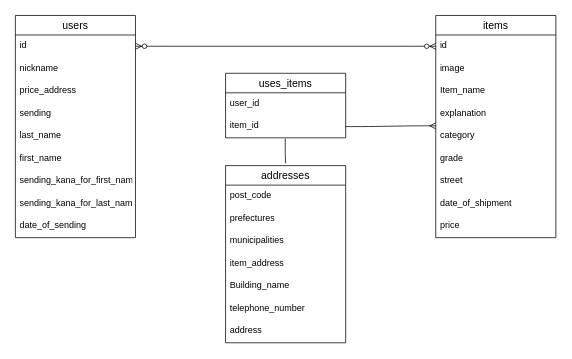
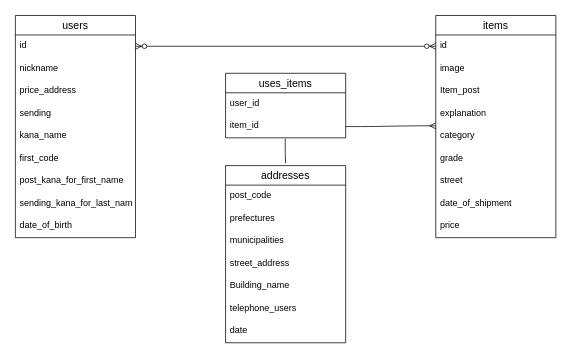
- <mxCell id="15" value="Item_name" style="text;strokeColor=none;fillColor=none;spacingLeft=4;spacingRight=4;overflow=hidden;rotatable=0;points=[[0,0.5],[1,0.5]];portConstraint=eastwest;fontSize=12;" parent="12" vertex="1"><mxGeometry y="86" width="160" height="30" as="geometry" /></mxCell>
+ <mxCell id="15" value="Item_post" style="text;strokeColor=none;fillColor=none;spacingLeft=4;spacingRight=4;overflow=hidden;rotatable=0;points=[[0,0.5],[1,0.5]];portConstraint=eastwest;fontSize=12;" parent="12" vertex="1"><mxGeometry y="86" width="160" height="30" as="geometry" /></mxCell>
- <mxCell id="7" value="last_name" style="text;strokeColor=none;fillColor=none;spacingLeft=4;spacingRight=4;overflow=hidden;rotatable=0;points=[[0,0.5],[1,0.5]];portConstraint=eastwest;fontSize=12;" parent="2" vertex="1"><mxGeometry y="146" width="160" height="30" as="geometry" /></mxCell>
+ <mxCell id="7" value="kana_name" style="text;strokeColor=none;fillColor=none;spacingLeft=4;spacingRight=4;overflow=hidden;rotatable=0;points=[[0,0.5],[1,0.5]];portConstraint=eastwest;fontSize=12;" parent="2" vertex="1"><mxGeometry y="146" width="160" height="30" as="geometry" /></mxCell>
- <mxCell id="8" value="first_name" style="text;strokeColor=none;fillColor=none;spacingLeft=4;spacingRight=4;overflow=hidden;rotatable=0;points=[[0,0.5],[1,0.5]];portConstraint=eastwest;fontSize=12;" vertex="1" parent="2"><mxGeometry y="176" width="160" height="30" as="geometry" /></mxCell>
+ <mxCell id="8" value="first_code" style="text;strokeColor=none;fillColor=none;spacingLeft=4;spacingRight=4;overflow=hidden;rotatable=0;points=[[0,0.5],[1,0.5]];portConstraint=eastwest;fontSize=12;" vertex="1" parent="2"><mxGeometry y="176" width="160" height="30" as="geometry" /></mxCell>
- <mxCell id="9" value="sending_kana_for_first_name" style="text;strokeColor=none;fillColor=none;spacingLeft=4;spacingRight=4;overflow=hidden;rotatable=0;points=[[0,0.5],[1,0.5]];portConstraint=eastwest;fontSize=12;" vertex="1" parent="2"><mxGeometry y="206" width="160" height="30" as="geometry" /></mxCell>
+ <mxCell id="9" value="post_kana_for_first_name" style="text;strokeColor=none;fillColor=none;spacingLeft=4;spacingRight=4;overflow=hidden;rotatable=0;points=[[0,0.5],[1,0.5]];portConstraint=eastwest;fontSize=12;" vertex="1" parent="2"><mxGeometry y="206" width="160" height="30" as="geometry" /></mxCell>
- <mxCell id="11" value="date_of_sending" style="text;strokeColor=none;fillColor=none;spacingLeft=4;spacingRight=4;overflow=hidden;rotatable=0;points=[[0,0.5],[1,0.5]];portConstraint=eastwest;fontSize=12;" parent="2" vertex="1"><mxGeometry y="266" width="160" height="30" as="geometry" /></mxCell>
+ <mxCell id="11" value="date_of_birth" style="text;strokeColor=none;fillColor=none;spacingLeft=4;spacingRight=4;overflow=hidden;rotatable=0;points=[[0,0.5],[1,0.5]];portConstraint=eastwest;fontSize=12;" parent="2" vertex="1"><mxGeometry y="266" width="160" height="30" as="geometry" /></mxCell>
- <mxCell id="30" value="item_address" style="text;strokeColor=none;fillColor=none;spacingLeft=4;spacingRight=4;overflow=hidden;rotatable=0;points=[[0,0.5],[1,0.5]];portConstraint=eastwest;fontSize=12;" parent="26" vertex="1"><mxGeometry y="116" width="160" height="30" as="geometry" /></mxCell>
+ <mxCell id="30" value="street_address" style="text;strokeColor=none;fillColor=none;spacingLeft=4;spacingRight=4;overflow=hidden;rotatable=0;points=[[0,0.5],[1,0.5]];portConstraint=eastwest;fontSize=12;" parent="26" vertex="1"><mxGeometry y="116" width="160" height="30" as="geometry" /></mxCell>
- <mxCell id="32" value="telephone_number" style="text;strokeColor=none;fillColor=none;spacingLeft=4;spacingRight=4;overflow=hidden;rotatable=0;points=[[0,0.5],[1,0.5]];portConstraint=eastwest;fontSize=12;" parent="26" vertex="1"><mxGeometry y="176" width="160" height="30" as="geometry" /></mxCell>
+ <mxCell id="32" value="telephone_users" style="text;strokeColor=none;fillColor=none;spacingLeft=4;spacingRight=4;overflow=hidden;rotatable=0;points=[[0,0.5],[1,0.5]];portConstraint=eastwest;fontSize=12;" parent="26" vertex="1"><mxGeometry y="176" width="160" height="30" as="geometry" /></mxCell>
- <mxCell id="33" value="address" style="text;strokeColor=none;fillColor=none;spacingLeft=4;spacingRight=4;overflow=hidden;rotatable=0;points=[[0,0.5],[1,0.5]];portConstraint=eastwest;fontSize=12;" parent="26" vertex="1"><mxGeometry y="206" width="160" height="30" as="geometry" /></mxCell>
+ <mxCell id="33" value="date" style="text;strokeColor=none;fillColor=none;spacingLeft=4;spacingRight=4;overflow=hidden;rotatable=0;points=[[0,0.5],[1,0.5]];portConstraint=eastwest;fontSize=12;" parent="26" vertex="1"><mxGeometry y="206" width="160" height="30" as="geometry" /></mxCell>
